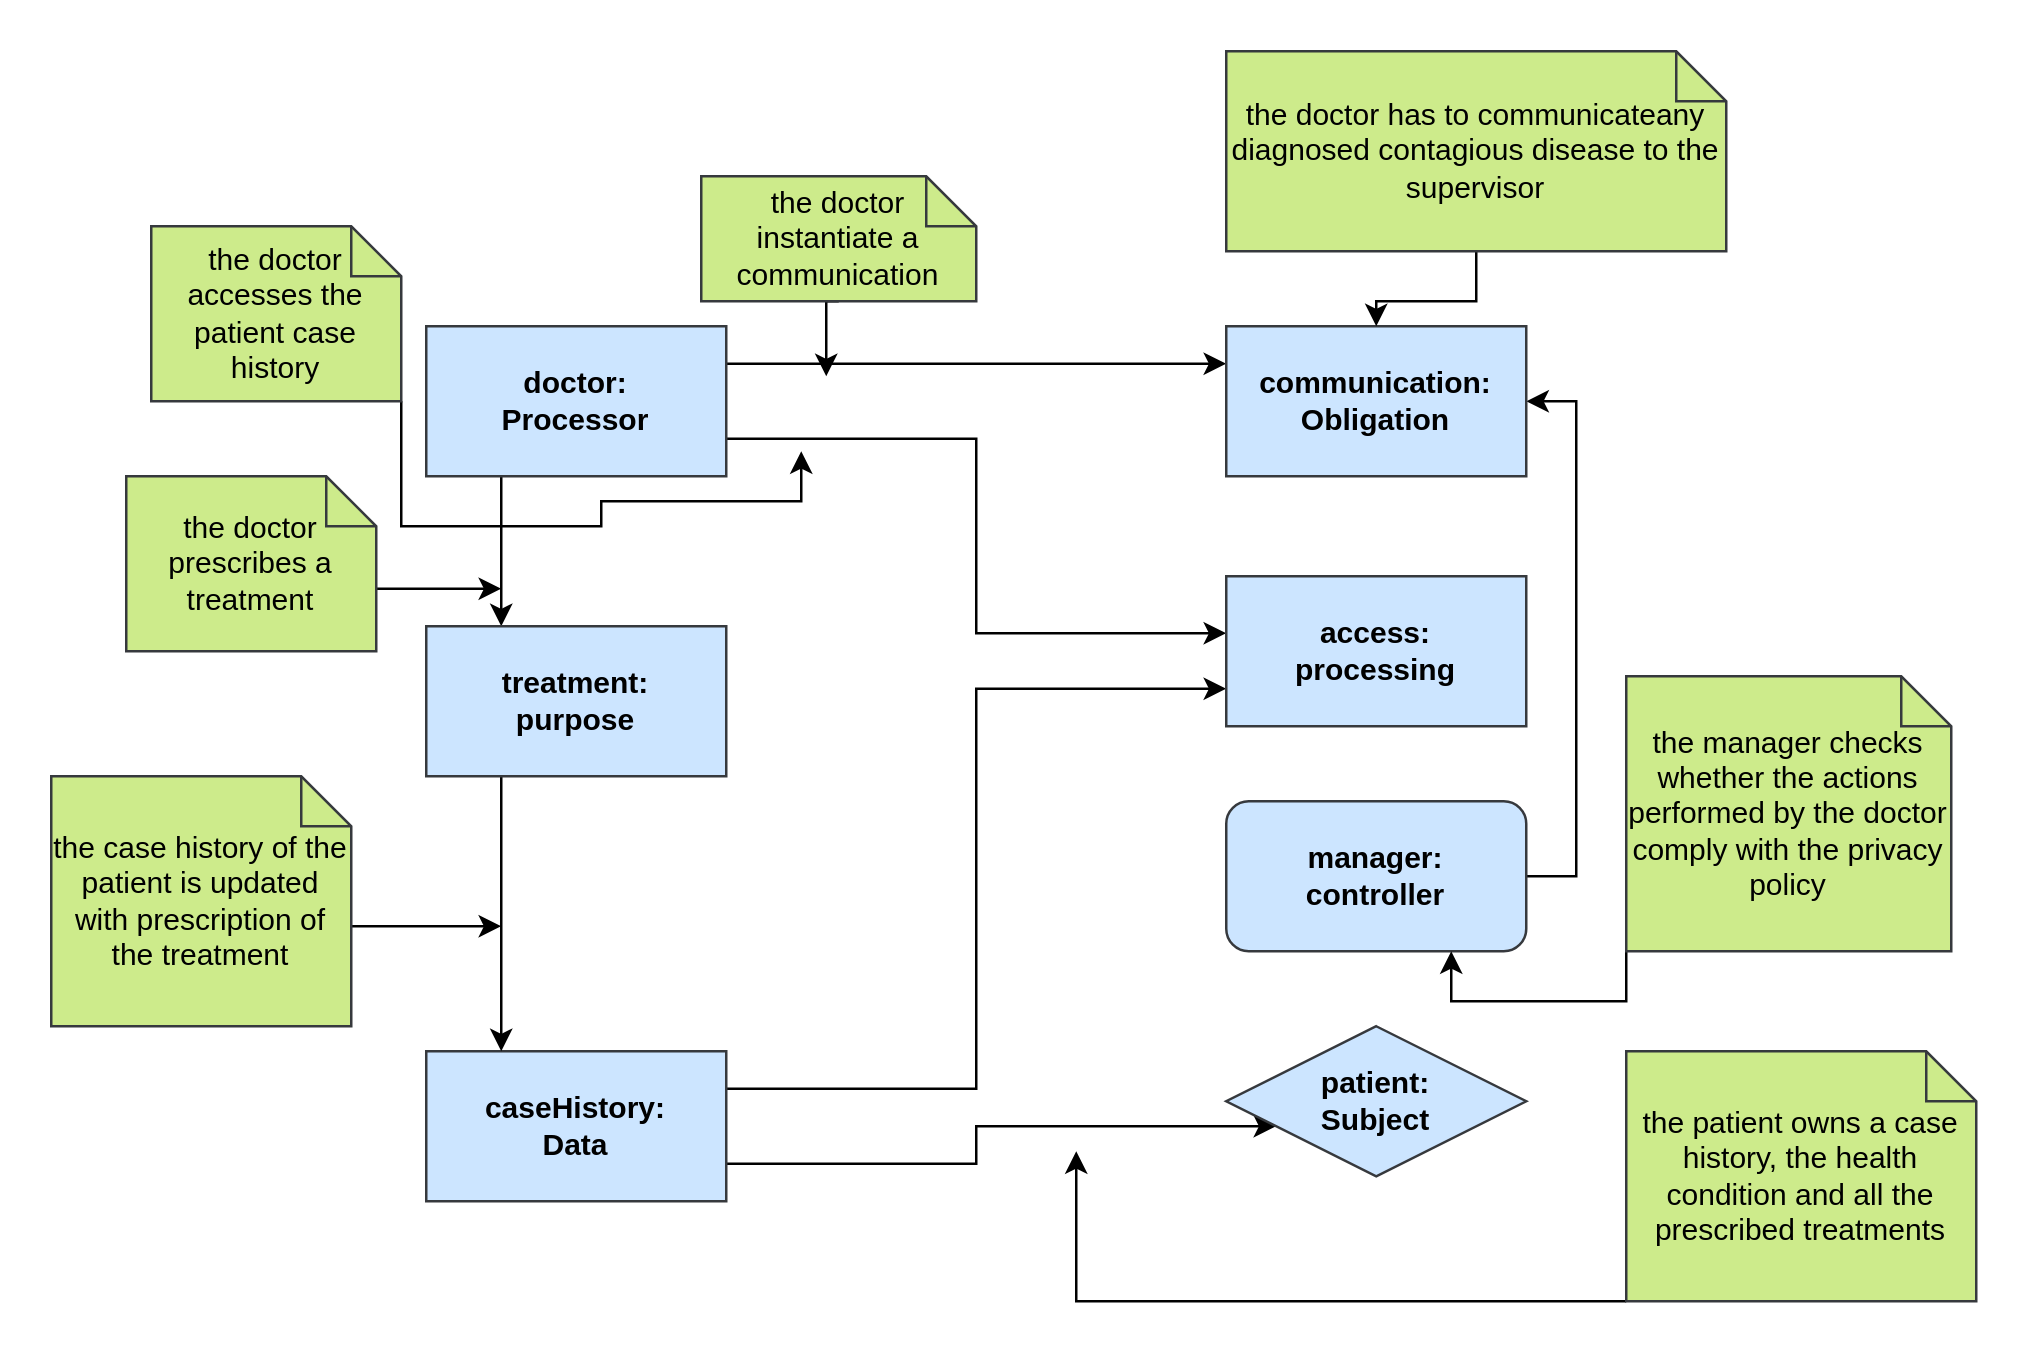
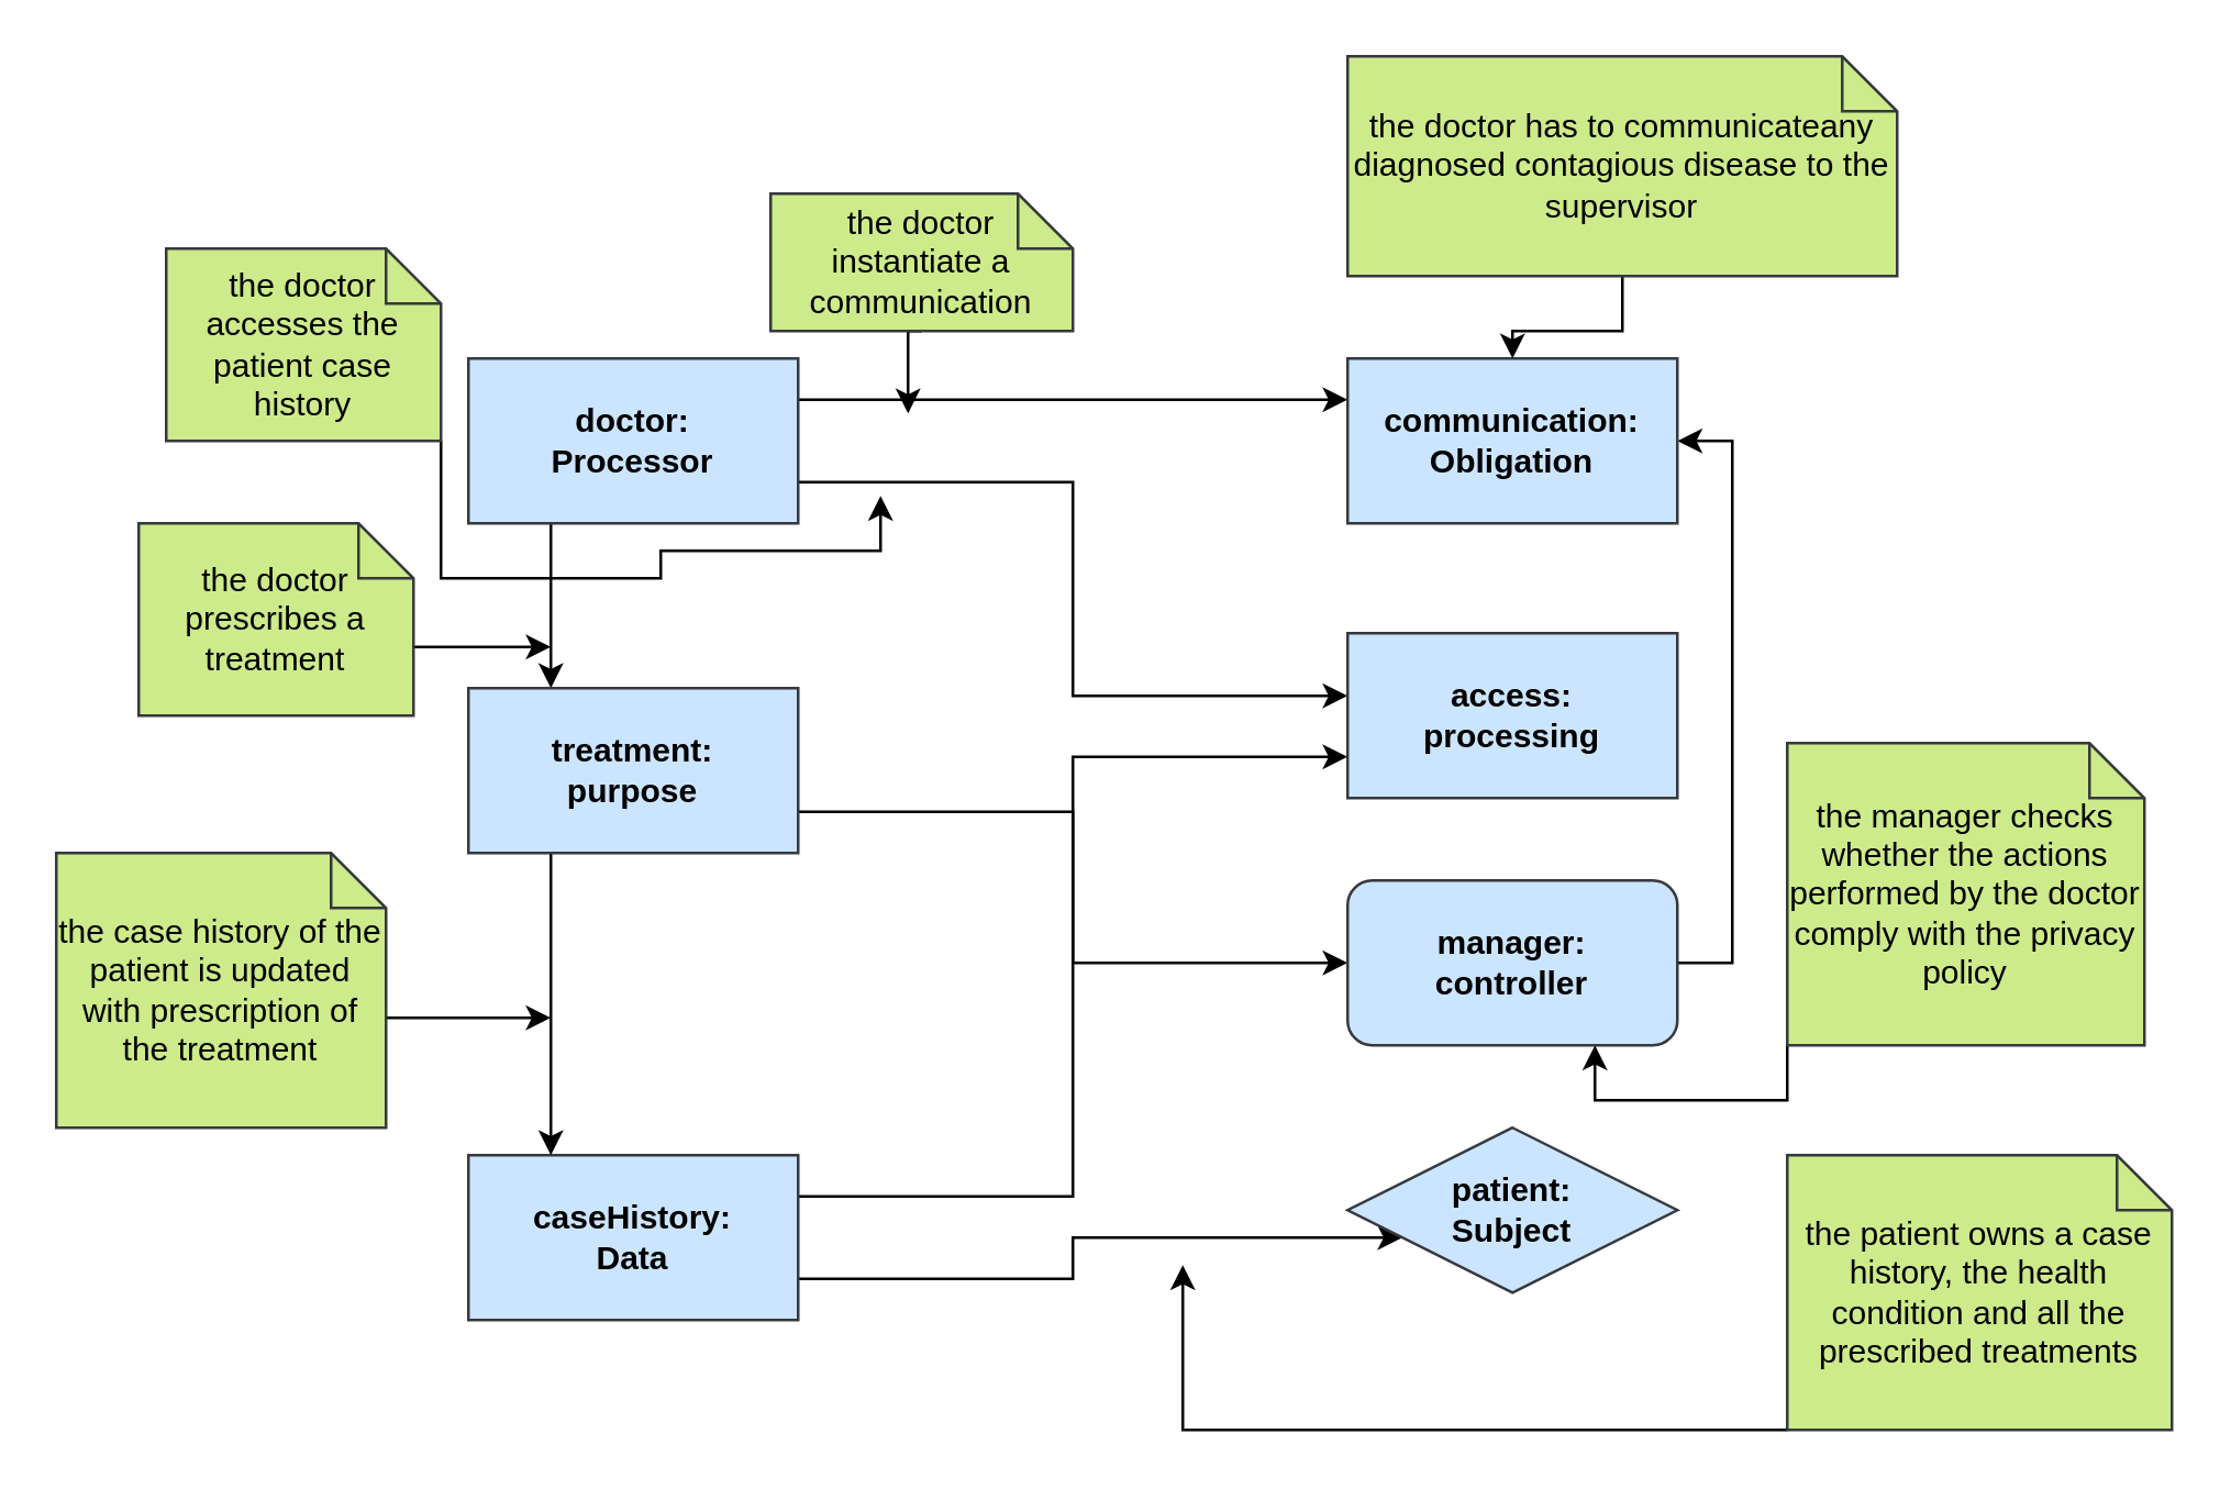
+ <mxCell id="10" style="edgeStyle=orthogonalEdgeStyle;rounded=0;orthogonalLoop=1;jettySize=auto;html=1;exitX=1;exitY=0.75;exitDx=0;exitDy=0;entryX=0;entryY=0.5;entryDx=0;entryDy=0;" edge="1" parent="1" source="11" target="14"><mxGeometry relative="1" as="geometry" /></mxCell>
